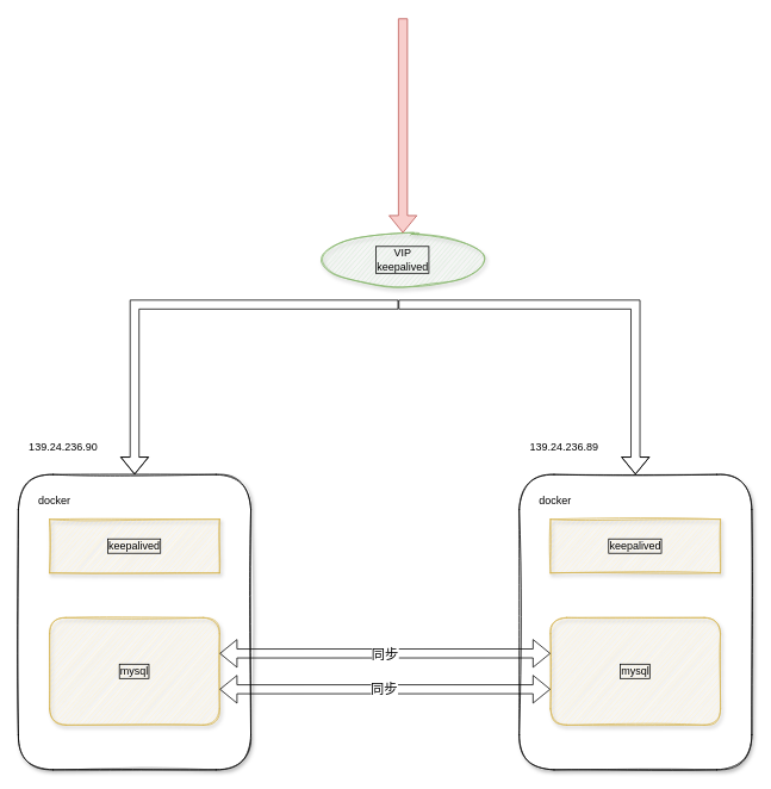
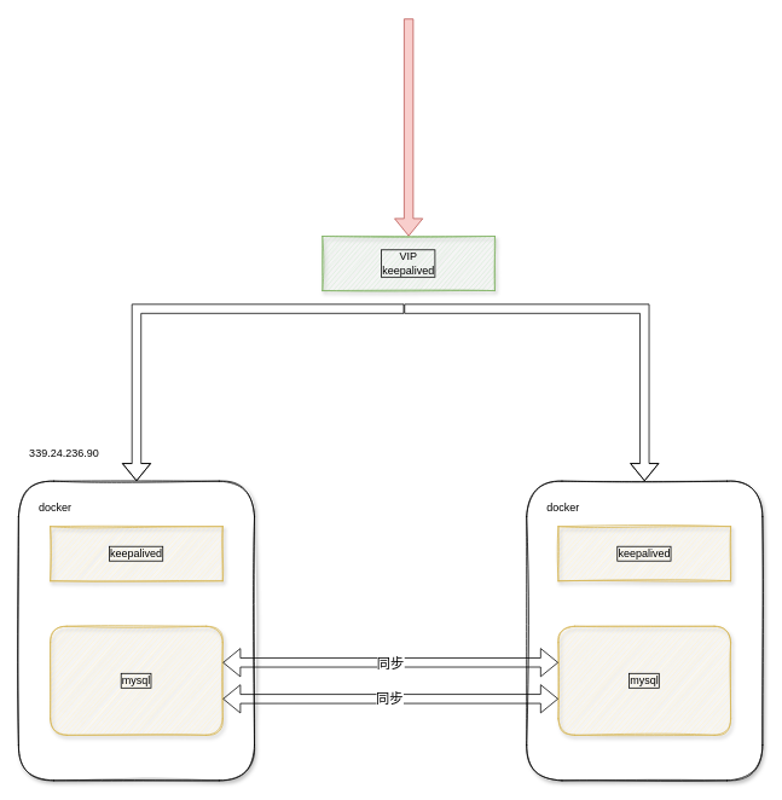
- <mxCell id="16" value="VIP&lt;br&gt;keepalived" style="ellipse;whiteSpace=wrap;html=1;shadow=1;glass=0;labelBackgroundColor=none;labelBorderColor=default;sketch=1;fillStyle=auto;fillColor=#d5e8d4;strokeColor=#82b366;" vertex="1" parent="1"><mxGeometry x="355" y="260" width="190" height="60" as="geometry" /></mxCell>
+ <mxCell id="16" value="VIP&lt;br&gt;keepalived" style="rounded=0;whiteSpace=wrap;html=1;shadow=1;glass=0;labelBackgroundColor=none;labelBorderColor=default;sketch=1;fillStyle=auto;fillColor=#d5e8d4;strokeColor=#82b366;" vertex="1" parent="1"><mxGeometry x="355" y="260" width="190" height="60" as="geometry" /></mxCell>
- <mxCell id="2" value="139.24.236.90" style="text;html=1;align=center;verticalAlign=middle;resizable=0;points=[];autosize=1;strokeColor=none;fillColor=none;rounded=0;shadow=0;labelBackgroundColor=none;" vertex="1" parent="1"><mxGeometry x="25" y="490" width="90" height="20" as="geometry" /></mxCell>
+ <mxCell id="2" value="339.24.236.90" style="text;html=1;align=center;verticalAlign=middle;resizable=0;points=[];autosize=1;strokeColor=none;fillColor=none;rounded=0;shadow=0;labelBackgroundColor=none;" vertex="1" parent="1"><mxGeometry x="25" y="490" width="90" height="20" as="geometry" /></mxCell>
- <mxCell id="7" value="139.24.236.89" style="text;html=1;align=center;verticalAlign=middle;resizable=0;points=[];autosize=1;strokeColor=none;fillColor=none;rounded=0;shadow=0;labelBackgroundColor=none;" vertex="1" parent="1"><mxGeometry x="585" y="490" width="90" height="20" as="geometry" /></mxCell>
